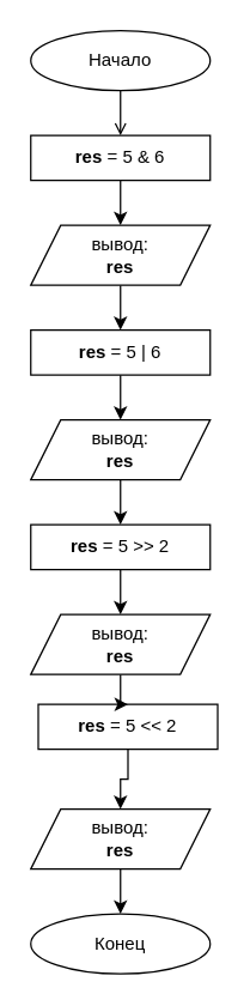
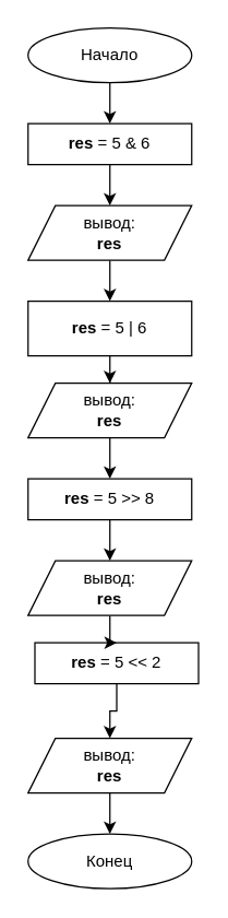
- <mxCell id="2" style="edgeStyle=orthogonalEdgeStyle;rounded=0;orthogonalLoop=1;jettySize=auto;html=1;exitX=0.5;exitY=1;exitDx=0;exitDy=0;entryX=0.5;entryY=0;entryDx=0;entryDy=0;endArrow=open;" parent="1" source="3" target="6" edge="1"><mxGeometry relative="1" as="geometry" /></mxCell>
+ <mxCell id="2" style="edgeStyle=orthogonalEdgeStyle;rounded=0;orthogonalLoop=1;jettySize=auto;html=1;exitX=0.5;exitY=1;exitDx=0;exitDy=0;entryX=0.5;entryY=0;entryDx=0;entryDy=0;" parent="1" source="3" target="6" edge="1"><mxGeometry relative="1" as="geometry" /></mxCell>
- <mxCell id="8" value="&lt;b&gt;res &lt;/b&gt;= 5 | 6" style="rounded=0;whiteSpace=wrap;html=1;" parent="1" vertex="1"><mxGeometry x="20" y="220" width="120" height="30" as="geometry" /></mxCell>
+ <mxCell id="8" value="&lt;b&gt;res &lt;/b&gt;= 5 | 6" style="rounded=0;whiteSpace=wrap;html=1;" parent="1" vertex="1"><mxGeometry x="20" y="220" width="120" height="40" as="geometry" /></mxCell>
- <mxCell id="14" value="&lt;b&gt;res &lt;/b&gt;= 5 &amp;gt;&amp;gt; 2" style="rounded=0;whiteSpace=wrap;html=1;" parent="1" vertex="1"><mxGeometry x="20" y="350" width="120" height="30" as="geometry" /></mxCell>
+ <mxCell id="14" value="&lt;b&gt;res &lt;/b&gt;= 5 &amp;gt;&amp;gt; 8" style="rounded=0;whiteSpace=wrap;html=1;" parent="1" vertex="1"><mxGeometry x="20" y="350" width="120" height="30" as="geometry" /></mxCell>
